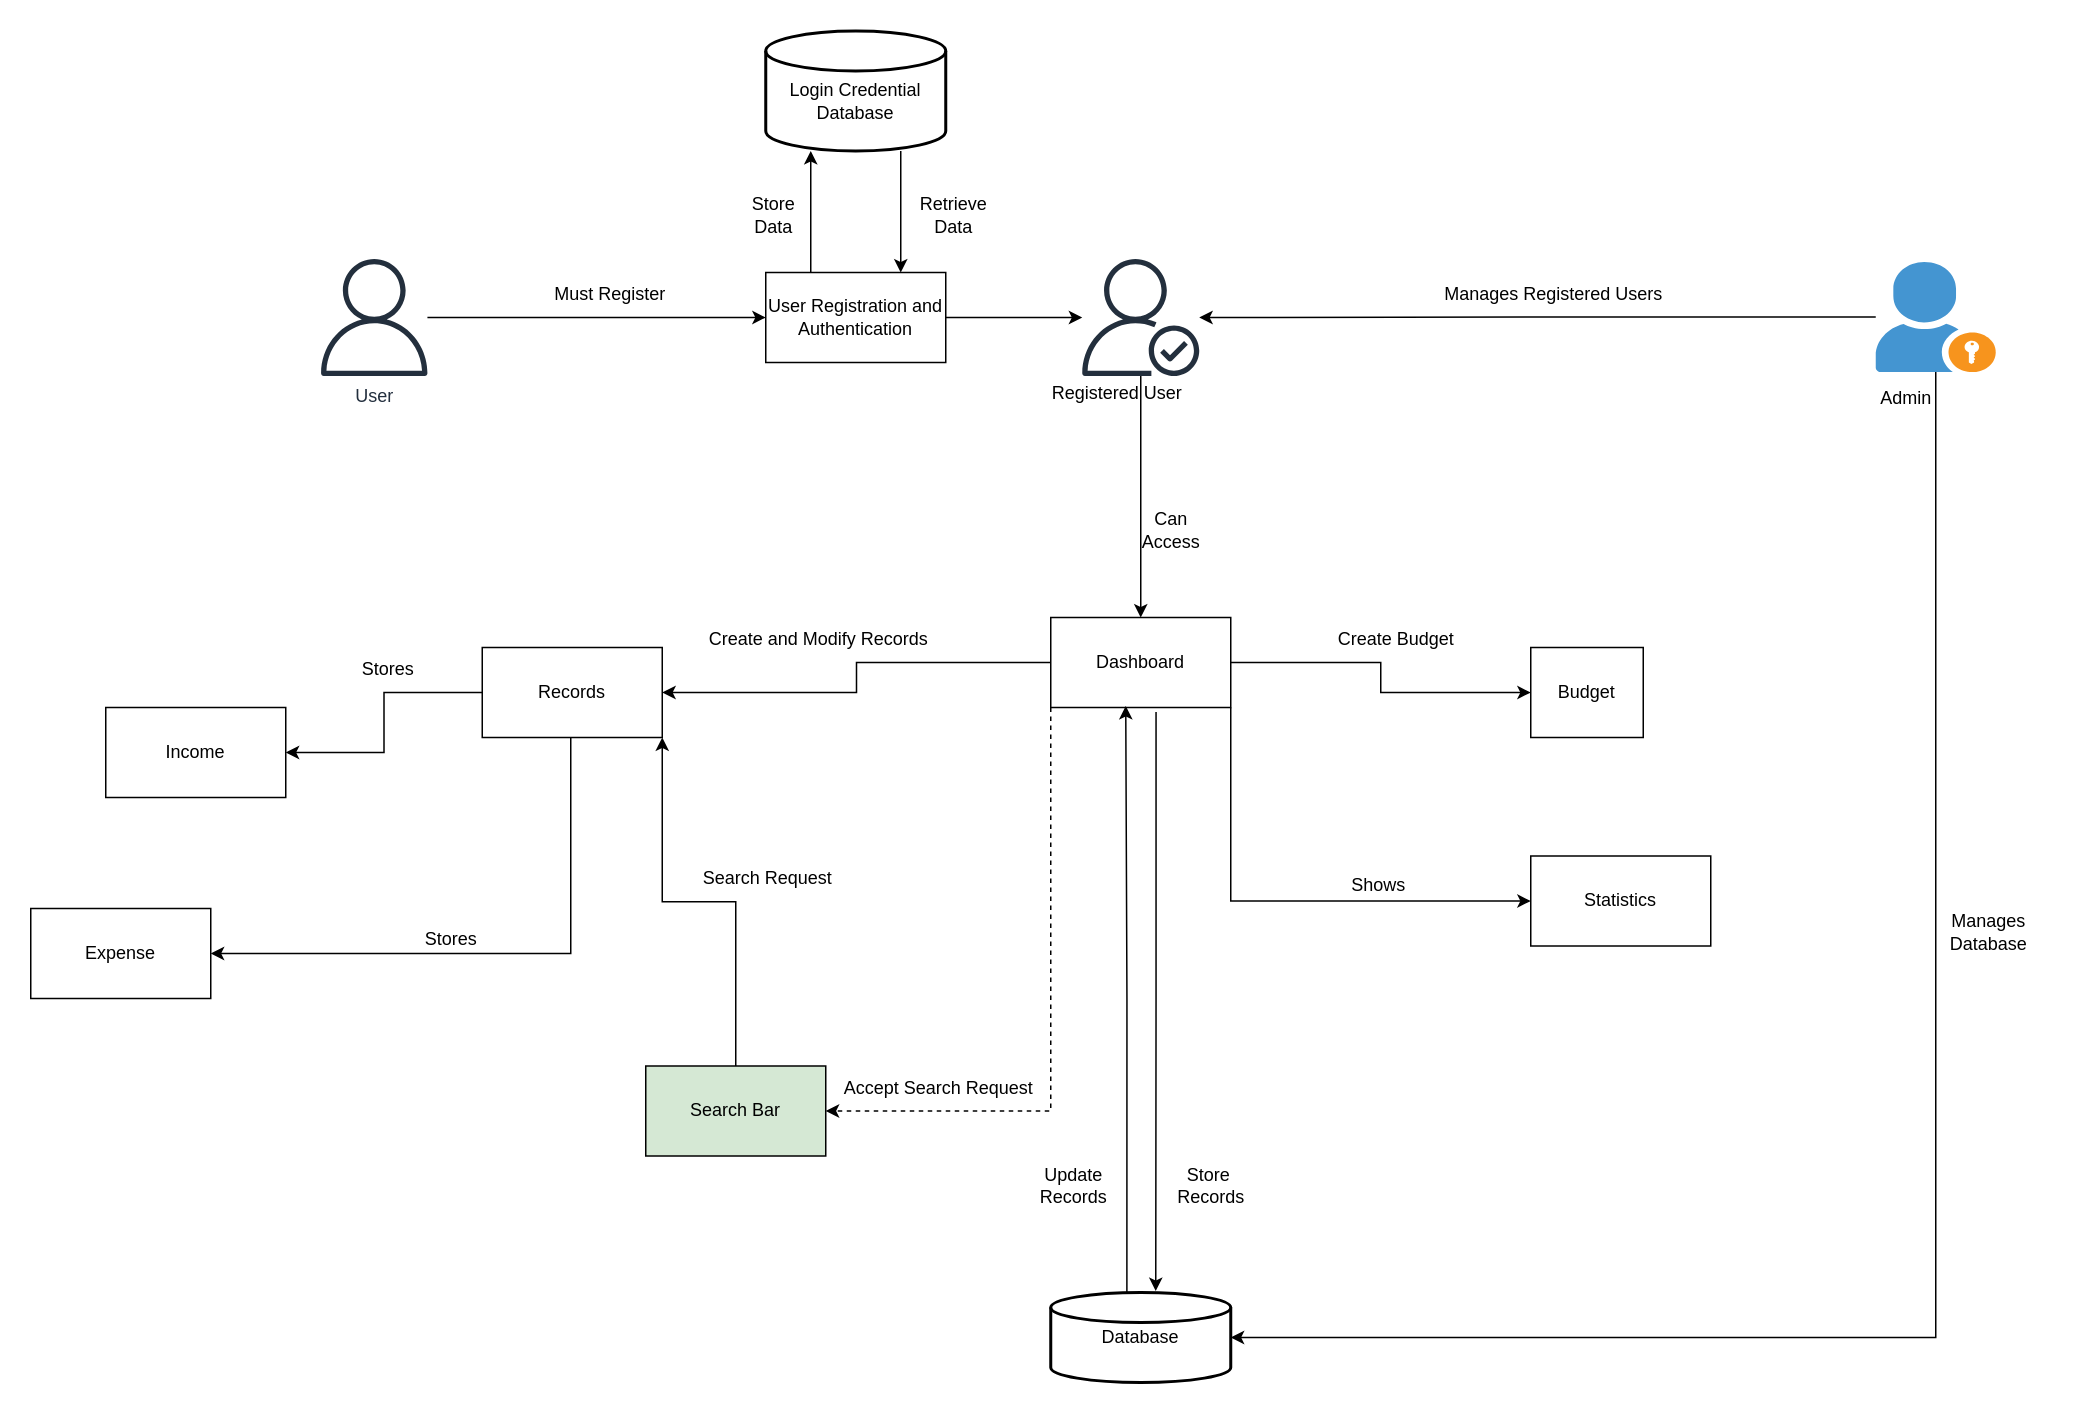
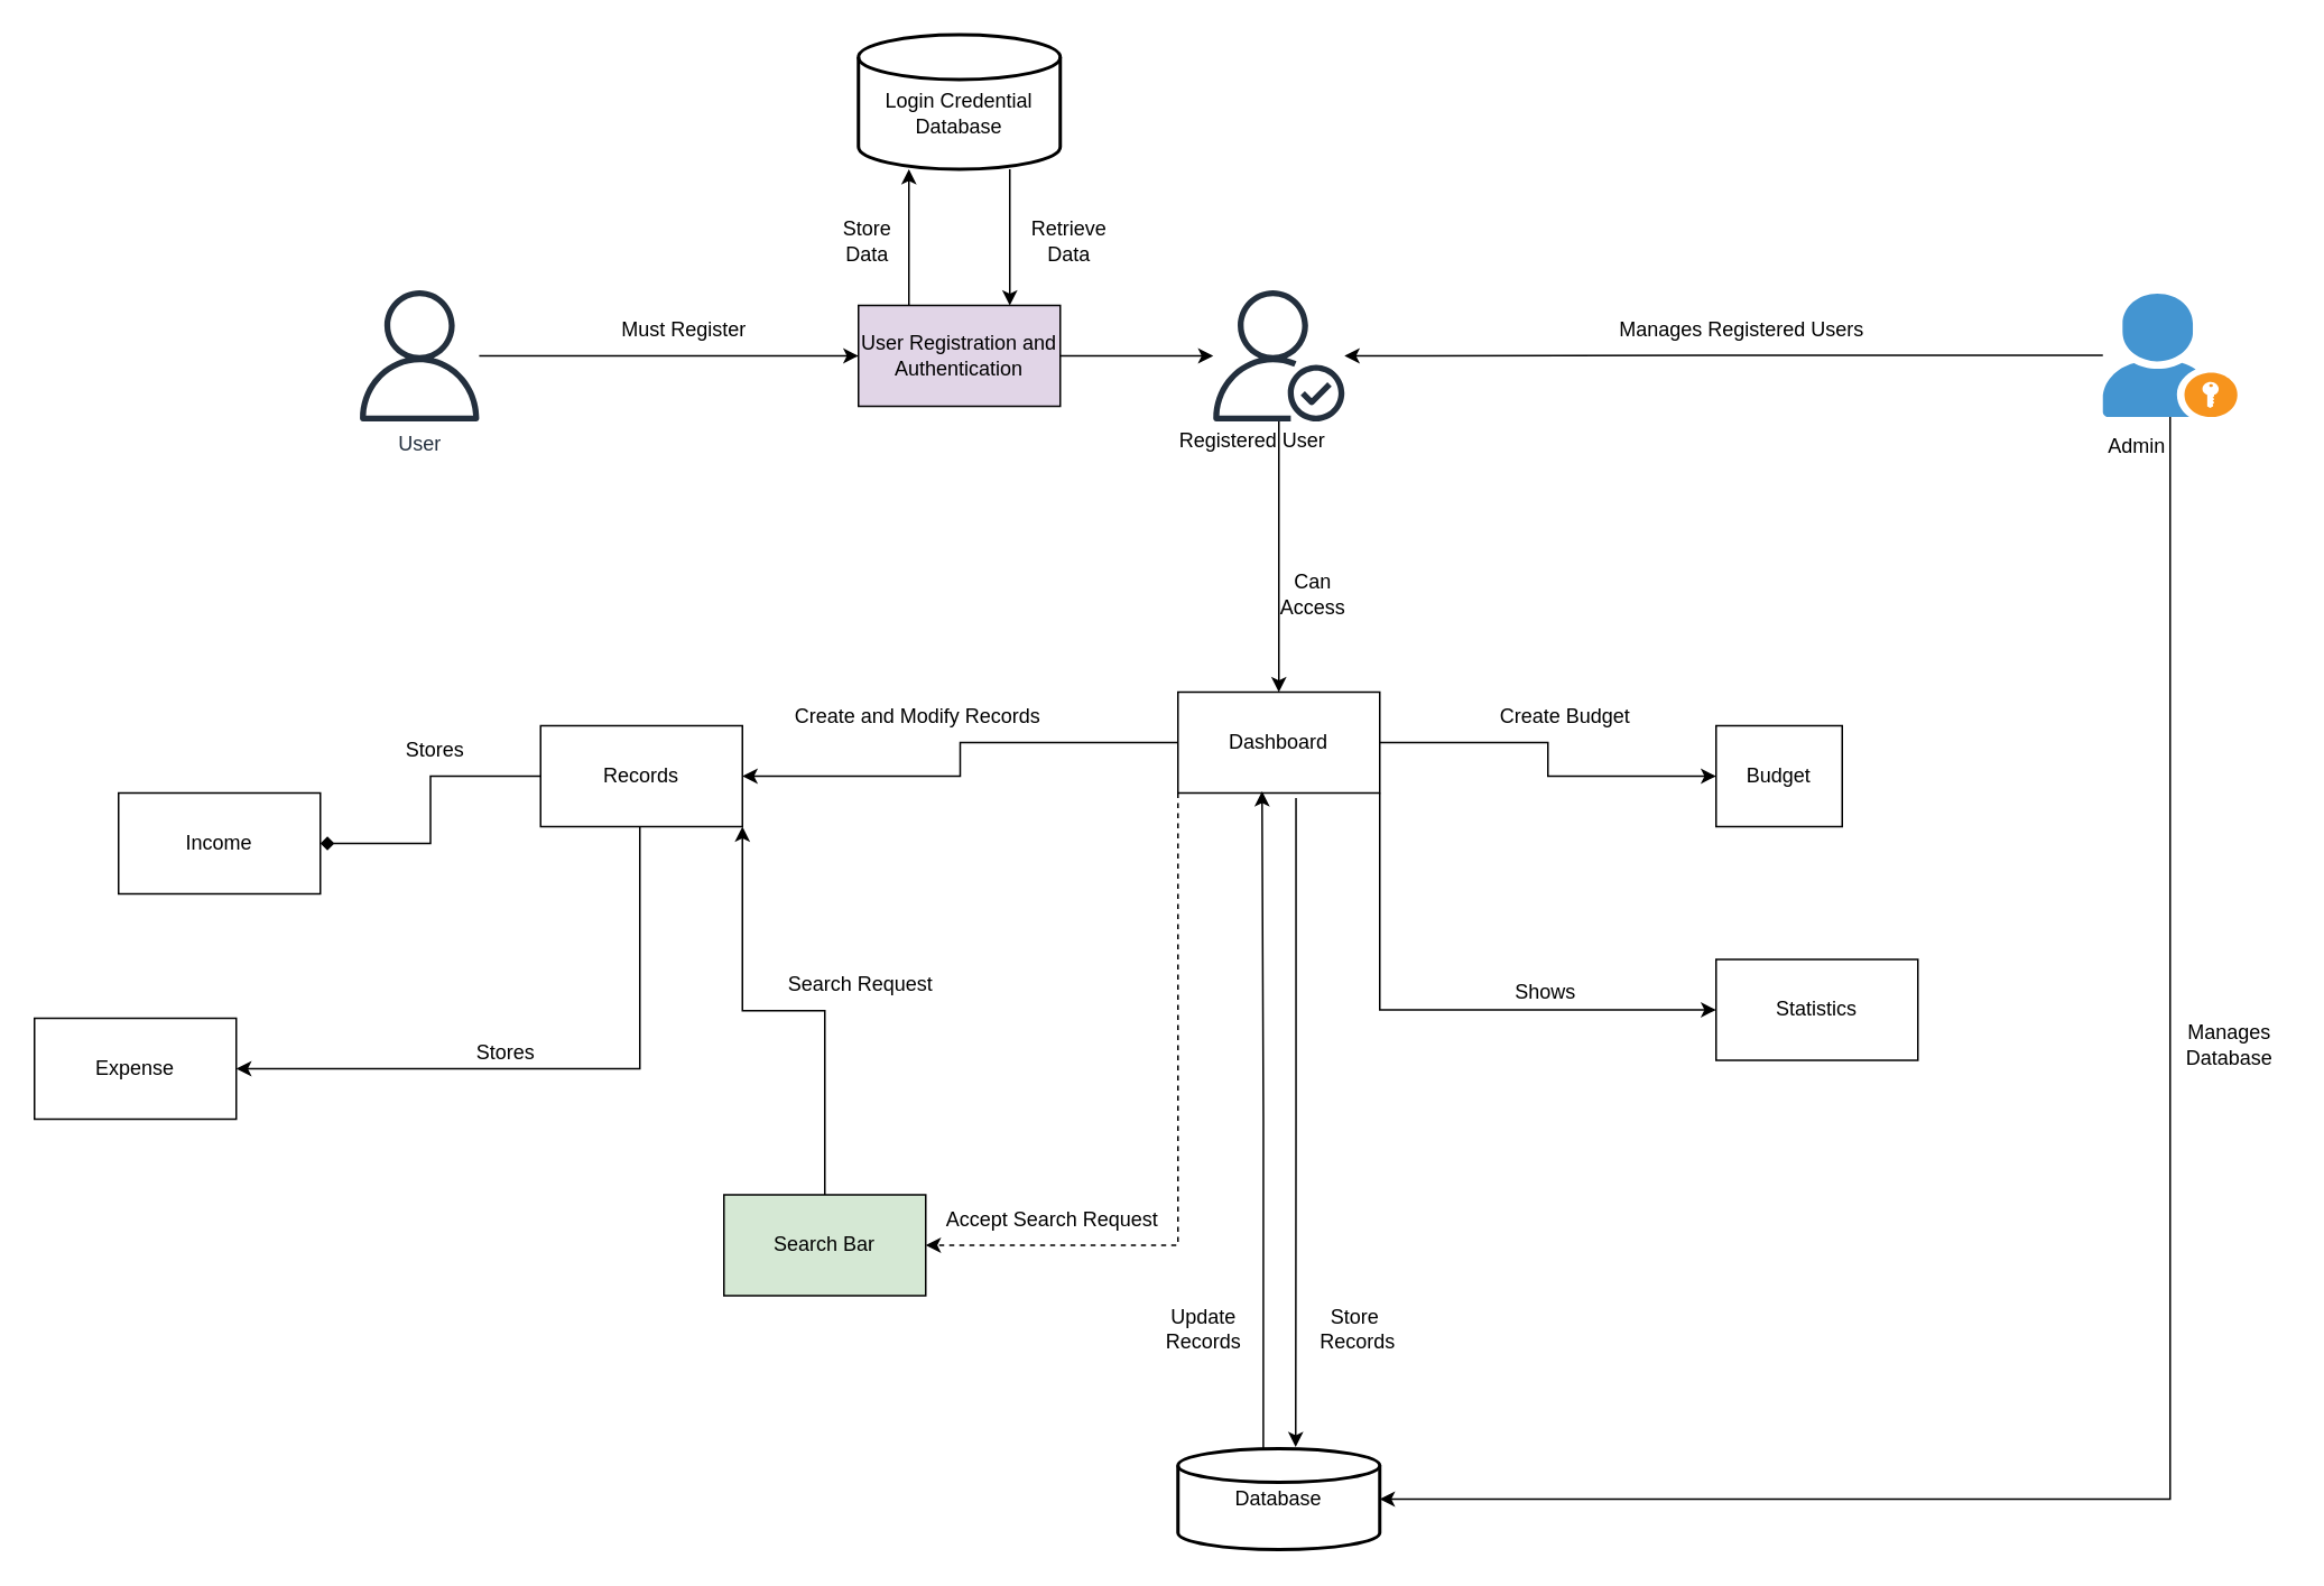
- <mxCell id="7" value="User Registration and Authentication" style="rounded=0;whiteSpace=wrap;html=1;" vertex="1" parent="1"><mxGeometry x="510" y="181" width="120" height="60" as="geometry" /></mxCell>
+ <mxCell id="7" value="User Registration and Authentication" style="rounded=0;whiteSpace=wrap;html=1;fillColor=#e1d5e7;" vertex="1" parent="1"><mxGeometry x="510" y="181" width="120" height="60" as="geometry" /></mxCell>
- <mxCell id="13" style="edgeStyle=orthogonalEdgeStyle;rounded=0;orthogonalLoop=1;jettySize=auto;html=1;entryX=1;entryY=0.5;entryDx=0;entryDy=0;" edge="1" parent="1" source="15" target="18"><mxGeometry relative="1" as="geometry" /></mxCell>
+ <mxCell id="13" style="edgeStyle=orthogonalEdgeStyle;rounded=0;orthogonalLoop=1;jettySize=auto;html=1;entryX=1;entryY=0.5;entryDx=0;entryDy=0;endArrow=diamond;" edge="1" parent="1" source="15" target="18"><mxGeometry relative="1" as="geometry" /></mxCell>
